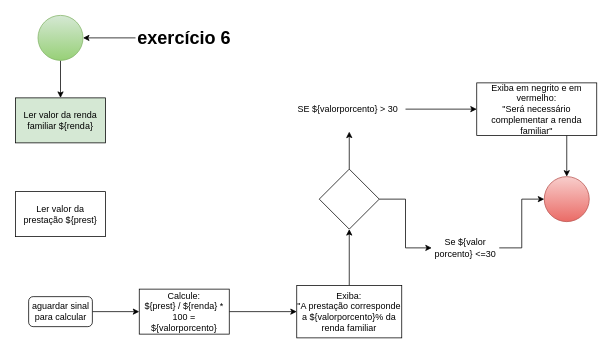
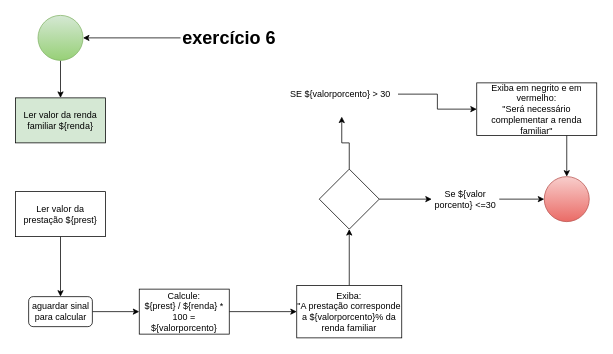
- <mxCell id="3" value="&lt;h1&gt;exercício 6&lt;/h1&gt;" style="text;html=1;strokeColor=none;fillColor=none;align=center;verticalAlign=middle;whiteSpace=wrap;rounded=0;" parent="1" vertex="1"><mxGeometry x="180" y="35" width="130" height="30" as="geometry" /></mxCell>
+ <mxCell id="3" value="&lt;h1&gt;exercício 6&lt;/h1&gt;" style="text;html=1;strokeColor=none;fillColor=none;align=center;verticalAlign=middle;whiteSpace=wrap;rounded=0;" parent="1" vertex="1"><mxGeometry x="240" y="35" width="130" height="30" as="geometry" /></mxCell>
- <mxCell id="17" value="SE ${valorporcento} &amp;gt; 30&amp;nbsp;" style="text;html=1;strokeColor=none;fillColor=none;align=center;verticalAlign=middle;whiteSpace=wrap;rounded=0;" parent="1" vertex="1"><mxGeometry x="390" y="115" width="150" height="60" as="geometry" /></mxCell>
+ <mxCell id="17" value="SE ${valorporcento} &amp;gt; 30&amp;nbsp;" style="text;html=1;strokeColor=none;fillColor=none;align=center;verticalAlign=middle;whiteSpace=wrap;rounded=0;" parent="1" vertex="1"><mxGeometry x="380" y="95" width="150" height="60" as="geometry" /></mxCell>
- <mxCell id="24" value="Se ${valor porcento} &amp;lt;=30" style="text;html=1;strokeColor=none;fillColor=none;align=center;verticalAlign=middle;whiteSpace=wrap;rounded=0;" vertex="1" parent="1"><mxGeometry x="575" y="315" width="90" height="30" as="geometry" /></mxCell>
+ <mxCell id="24" value="Se ${valor porcento} &amp;lt;=30" style="text;html=1;strokeColor=none;fillColor=none;align=center;verticalAlign=middle;whiteSpace=wrap;rounded=0;" vertex="1" parent="1"><mxGeometry x="575" y="250" width="90" height="30" as="geometry" /></mxCell>
+ <mxCell id="5" value="" style="edgeStyle=orthogonalEdgeStyle;rounded=0;orthogonalLoop=1;jettySize=auto;html=1;" parent="1" source="6" target="8" edge="1"><mxGeometry relative="1" as="geometry" /></mxCell>
